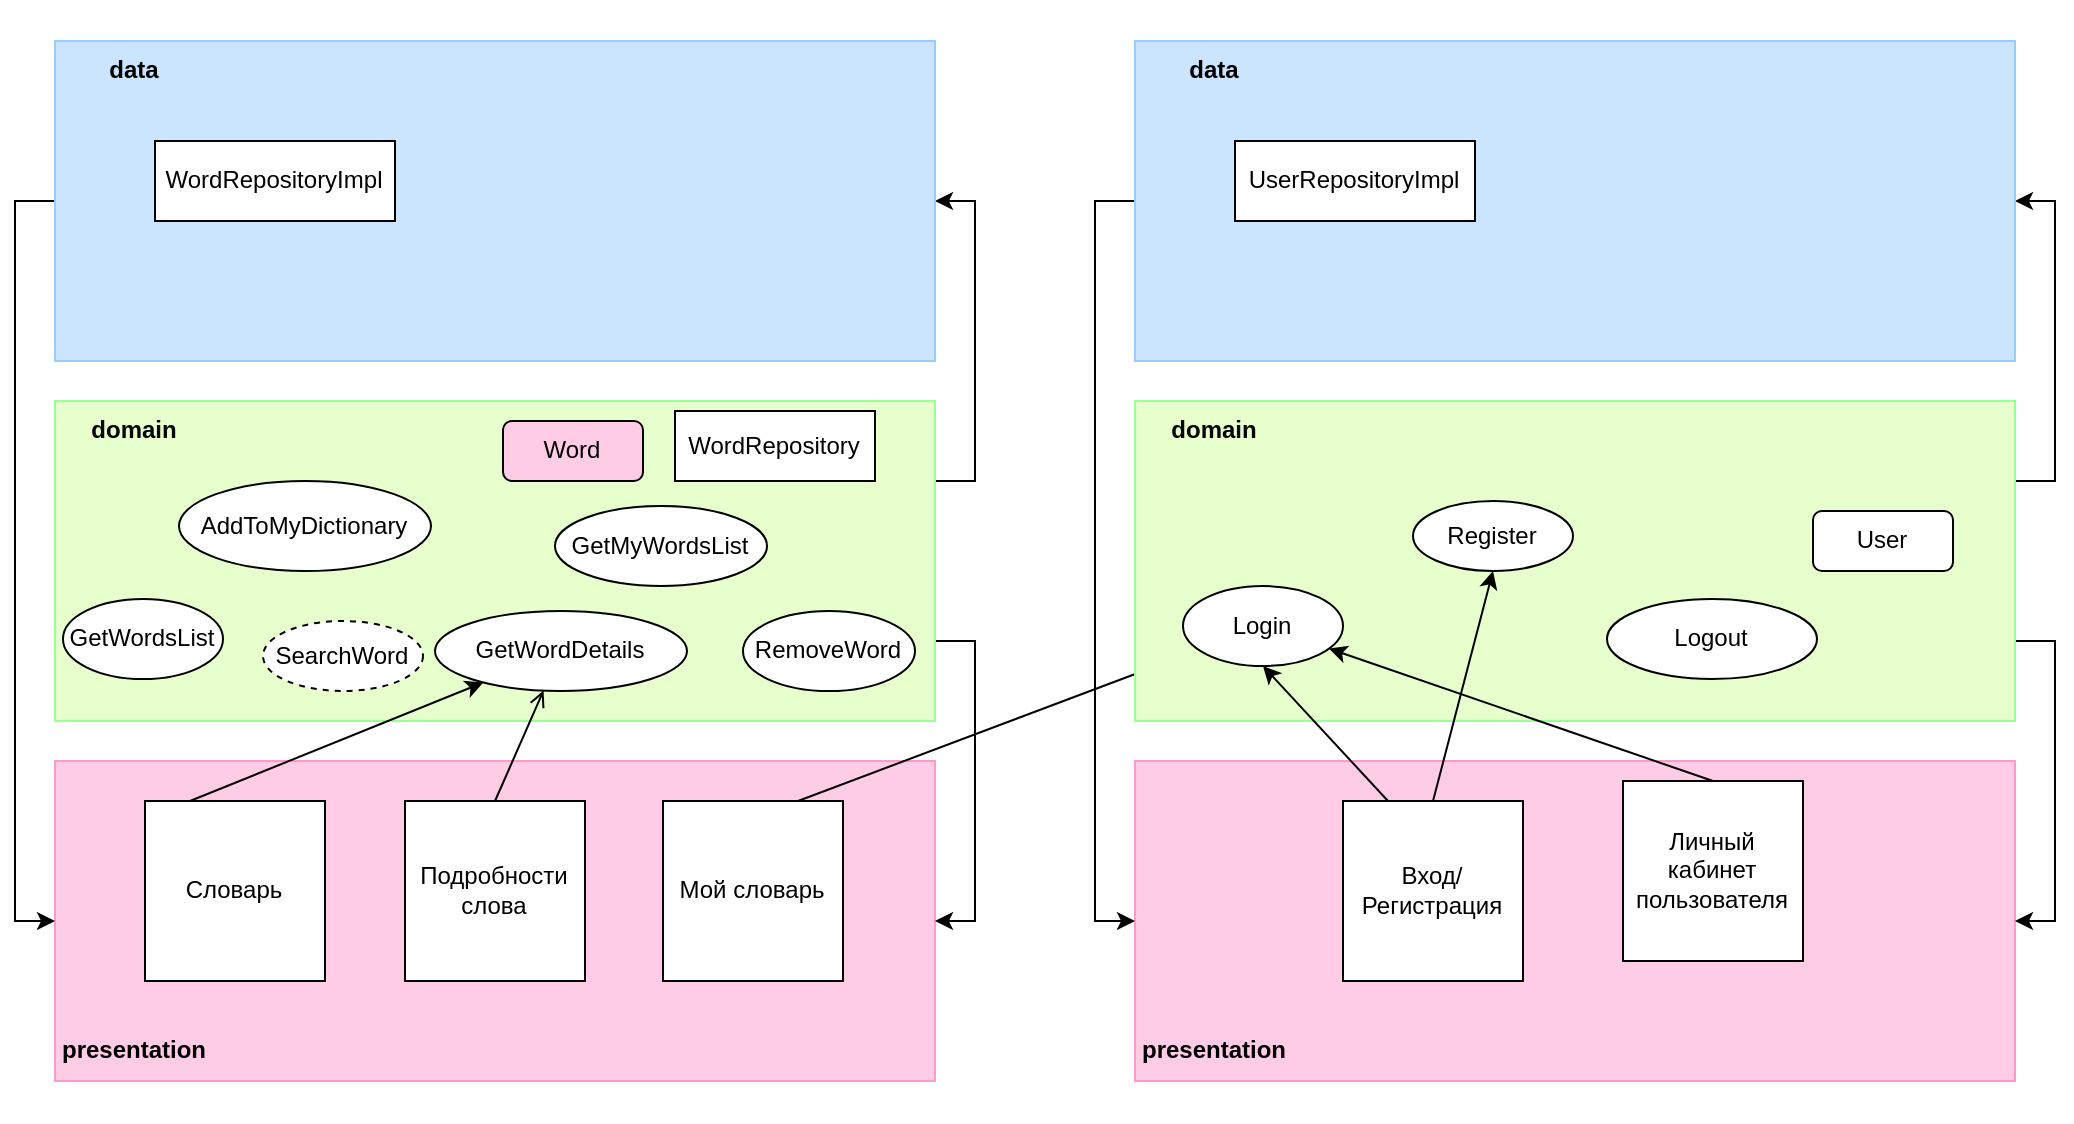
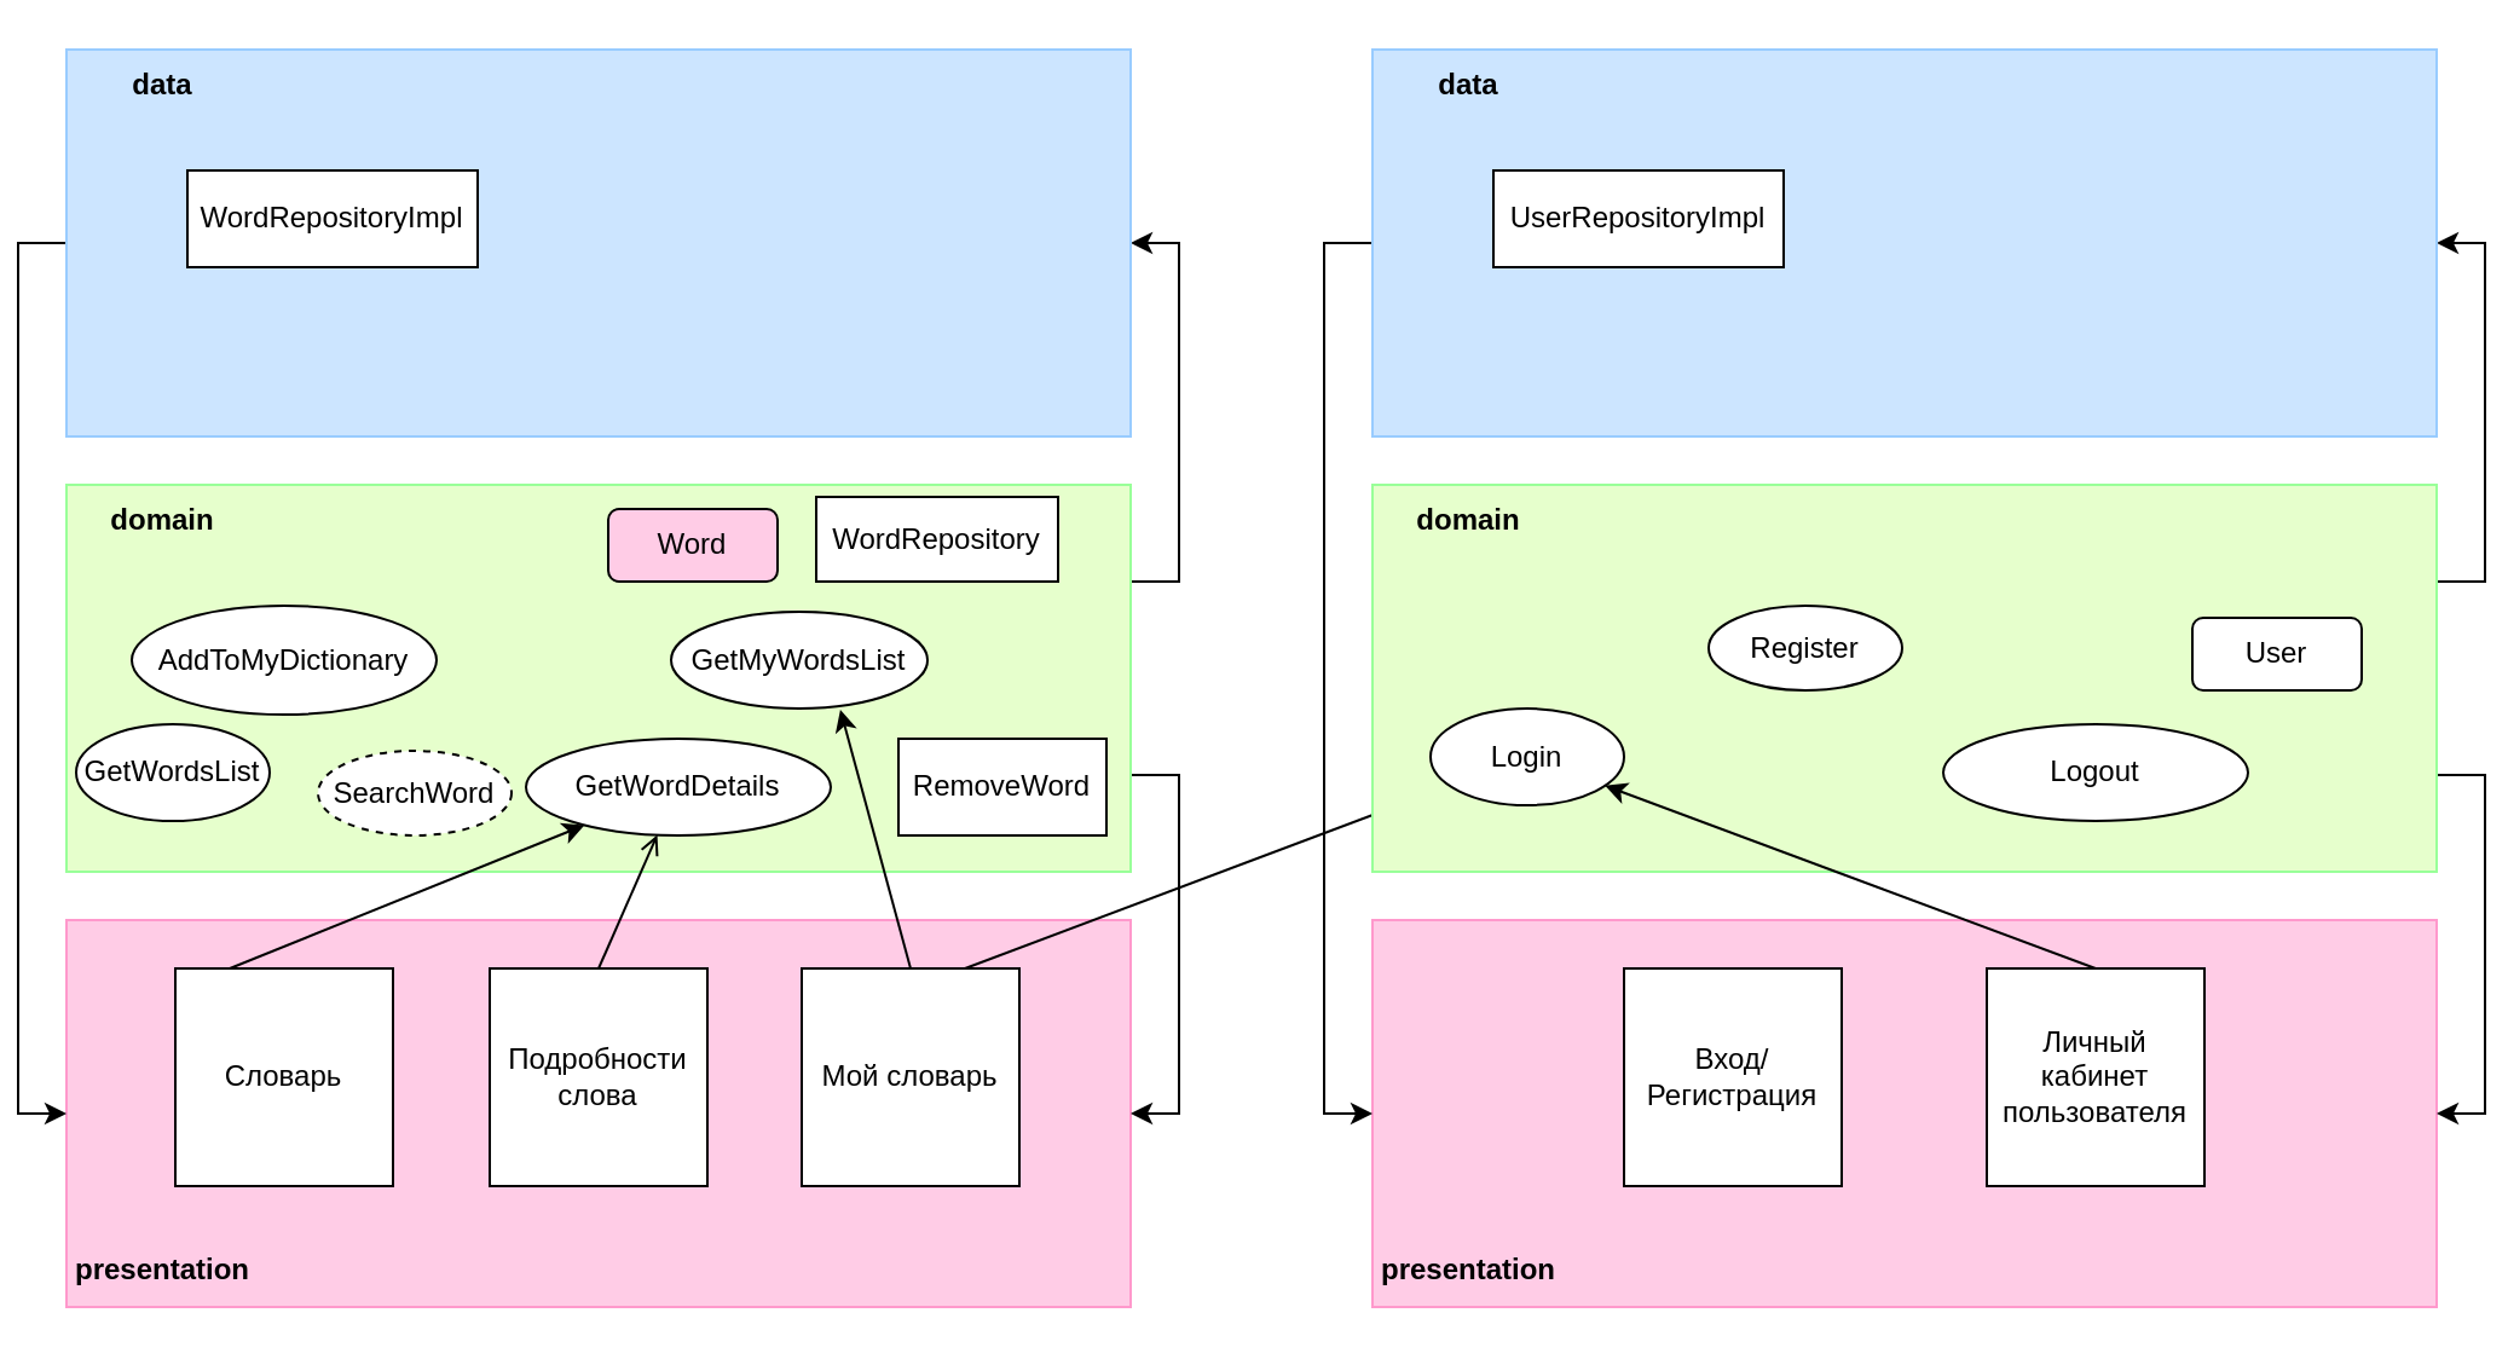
- <mxCell id="20" value="AddToMyDictionary" style="ellipse;whiteSpace=wrap;html=1;" vertex="1" parent="1"><mxGeometry x="82" y="240" width="126" height="45" as="geometry" /></mxCell>
+ <mxCell id="20" value="AddToMyDictionary" style="ellipse;whiteSpace=wrap;html=1;" vertex="1" parent="1"><mxGeometry x="47" y="250" width="126" height="45" as="geometry" /></mxCell>
- <mxCell id="43" value="" style="endArrow=classic;html=1;rounded=0;entryX=0.5;entryY=1;entryDx=0;entryDy=0;exitX=0.5;exitY=0;exitDx=0;exitDy=0;" edge="1" source="38" target="40" parent="1"><mxGeometry width="50" height="50" relative="1" as="geometry"><mxPoint x="638" y="410" as="sourcePoint" /><mxPoint x="614" y="349" as="targetPoint" /></mxGeometry></mxCell>
- <mxCell id="41" value="Logout" style="ellipse;whiteSpace=wrap;html=1;" vertex="1" parent="1"><mxGeometry x="796" y="299" width="105" height="40" as="geometry" /></mxCell>
+ <mxCell id="41" value="Logout" style="ellipse;whiteSpace=wrap;html=1;" vertex="1" parent="1"><mxGeometry x="796" y="299" width="126" height="40" as="geometry" /></mxCell>
- <mxCell id="22" value="RemoveWord" style="ellipse;whiteSpace=wrap;html=1;" vertex="1" parent="1"><mxGeometry x="364" y="305" width="86" height="40" as="geometry" /></mxCell>
+ <mxCell id="22" value="RemoveWord" style="whiteSpace=wrap;html=1;rounded=0;" vertex="1" parent="1"><mxGeometry x="364" y="305" width="86" height="40" as="geometry" /></mxCell>
+ <mxCell id="25" value="" style="endArrow=classic;html=1;rounded=0;exitX=0.5;exitY=0;exitDx=0;exitDy=0;entryX=0.66;entryY=1.013;entryDx=0;entryDy=0;entryPerimeter=0;" edge="1" parent="1" source="15" target="21"><mxGeometry width="50" height="50" relative="1" as="geometry"><mxPoint x="363" y="410" as="sourcePoint" /><mxPoint x="323" y="293" as="targetPoint" /></mxGeometry></mxCell>
- <mxCell id="42" value="" style="endArrow=classic;html=1;rounded=0;entryX=0.5;entryY=1;entryDx=0;entryDy=0;exitX=0.25;exitY=0;exitDx=0;exitDy=0;" edge="1" source="38" target="39" parent="1"><mxGeometry width="50" height="50" relative="1" as="geometry"><mxPoint x="630" y="390" as="sourcePoint" /><mxPoint x="690" y="360" as="targetPoint" /></mxGeometry></mxCell>
- <mxCell id="45" value="Личный кабинет пользователя" style="whiteSpace=wrap;html=1;" vertex="1" parent="1"><mxGeometry x="804" y="390" width="90" height="90" as="geometry" /></mxCell>
+ <mxCell id="45" value="Личный кабинет пользователя" style="whiteSpace=wrap;html=1;" vertex="1" parent="1"><mxGeometry x="814" y="400" width="90" height="90" as="geometry" /></mxCell>
